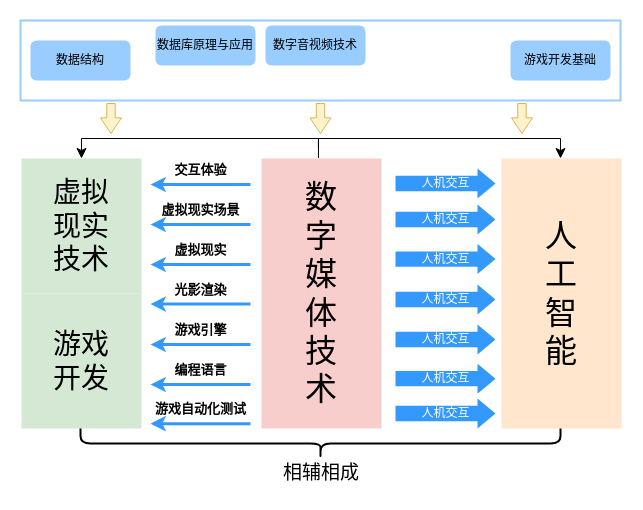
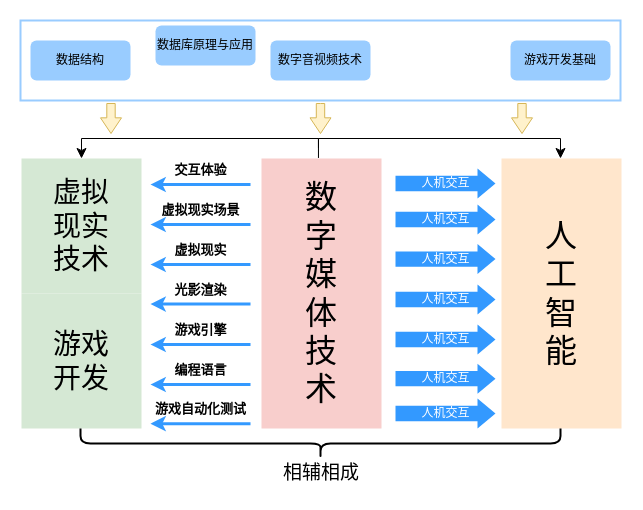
- <mxCell id="7" value="数字音视频技术" style="rounded=1;whiteSpace=wrap;html=1;fillColor=#99CCFF;strokeColor=none;" vertex="1" parent="1"><mxGeometry x="265" y="25" width="100" height="40" as="geometry" /></mxCell>
+ <mxCell id="7" value="数字音视频技术" style="rounded=1;whiteSpace=wrap;html=1;fillColor=#99CCFF;strokeColor=none;" vertex="1" parent="1"><mxGeometry x="270" y="40" width="100" height="40" as="geometry" /></mxCell>
